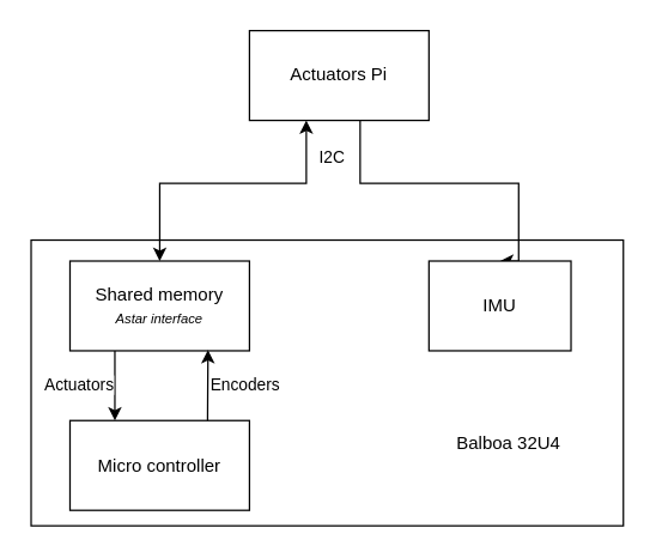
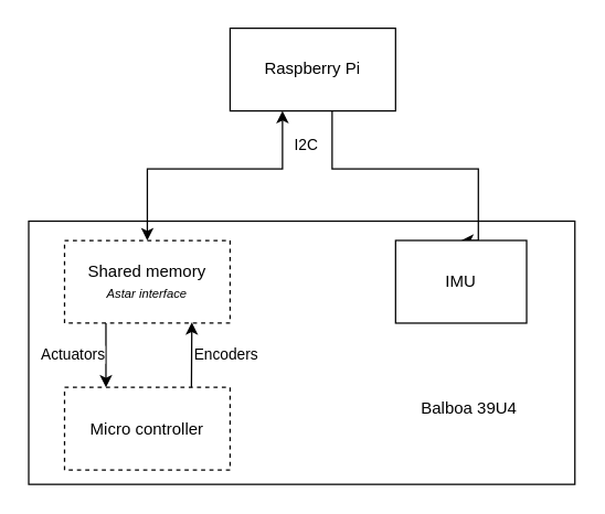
- <mxCell id="6" value="Actuators Pi" style="rounded=0;whiteSpace=wrap;html=1;" vertex="1" parent="1"><mxGeometry x="166" y="20" width="120" height="60" as="geometry" /></mxCell>
+ <mxCell id="6" value="Raspberry Pi" style="rounded=0;whiteSpace=wrap;html=1;" vertex="1" parent="1"><mxGeometry x="166" y="20" width="120" height="60" as="geometry" /></mxCell>
- <mxCell id="11" value="&lt;div&gt;Shared memory&lt;/div&gt;&lt;div&gt;&lt;i&gt;&lt;font style=&quot;font-size: 9px;&quot;&gt;Astar interface&lt;/font&gt;&lt;/i&gt;&lt;br&gt;&lt;/div&gt;" style="rounded=0;whiteSpace=wrap;html=1;" vertex="1" parent="1"><mxGeometry x="46" y="174" width="120" height="60" as="geometry" /></mxCell>
+ <mxCell id="11" value="&lt;div&gt;Shared memory&lt;/div&gt;&lt;div&gt;&lt;i&gt;&lt;font style=&quot;font-size: 9px;&quot;&gt;Astar interface&lt;/font&gt;&lt;/i&gt;&lt;br&gt;&lt;/div&gt;" style="rounded=0;whiteSpace=wrap;html=1;dashed=1;" vertex="1" parent="1"><mxGeometry x="46" y="174" width="120" height="60" as="geometry" /></mxCell>
- <mxCell id="7" value="&lt;div&gt;Balboa 32U4&lt;/div&gt;" style="text;html=1;align=center;verticalAlign=middle;resizable=0;points=[];autosize=1;strokeColor=none;fillColor=none;" vertex="1" parent="1"><mxGeometry x="295" y="283" width="87" height="26" as="geometry" /></mxCell>
+ <mxCell id="7" value="&lt;div&gt;Balboa 39U4&lt;/div&gt;" style="text;html=1;align=center;verticalAlign=middle;resizable=0;points=[];autosize=1;strokeColor=none;fillColor=none;" vertex="1" parent="1"><mxGeometry x="295" y="283" width="87" height="26" as="geometry" /></mxCell>
- <mxCell id="8" value="Micro controller" style="rounded=0;whiteSpace=wrap;html=1;" vertex="1" parent="1"><mxGeometry x="46" y="280.64" width="120" height="60" as="geometry" /></mxCell>
+ <mxCell id="8" value="Micro controller" style="rounded=0;whiteSpace=wrap;html=1;dashed=1;" vertex="1" parent="1"><mxGeometry x="46" y="280.64" width="120" height="60" as="geometry" /></mxCell>
